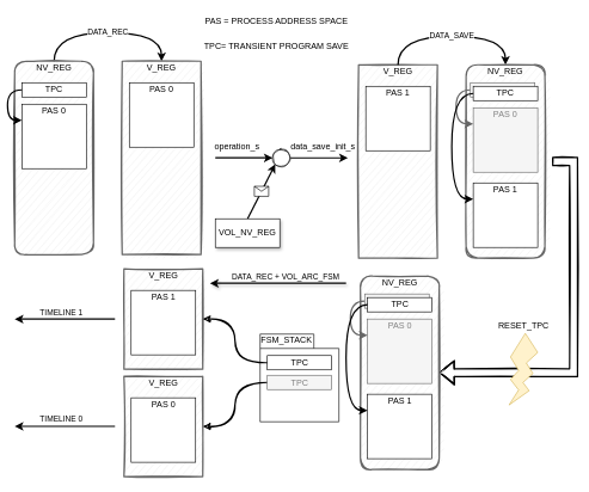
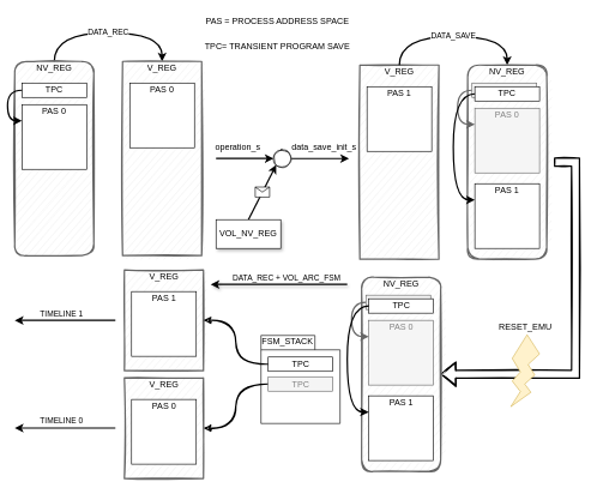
- <mxCell id="39" value="RESET_TPC" style="text;html=1;align=center;verticalAlign=middle;resizable=0;points=[];autosize=1;" vertex="1" parent="1"><mxGeometry x="685" y="445" width="90" height="20" as="geometry" /></mxCell>
+ <mxCell id="39" value="RESET_EMU" style="text;html=1;align=center;verticalAlign=middle;resizable=0;points=[];autosize=1;" vertex="1" parent="1"><mxGeometry x="685" y="445" width="90" height="20" as="geometry" /></mxCell>
